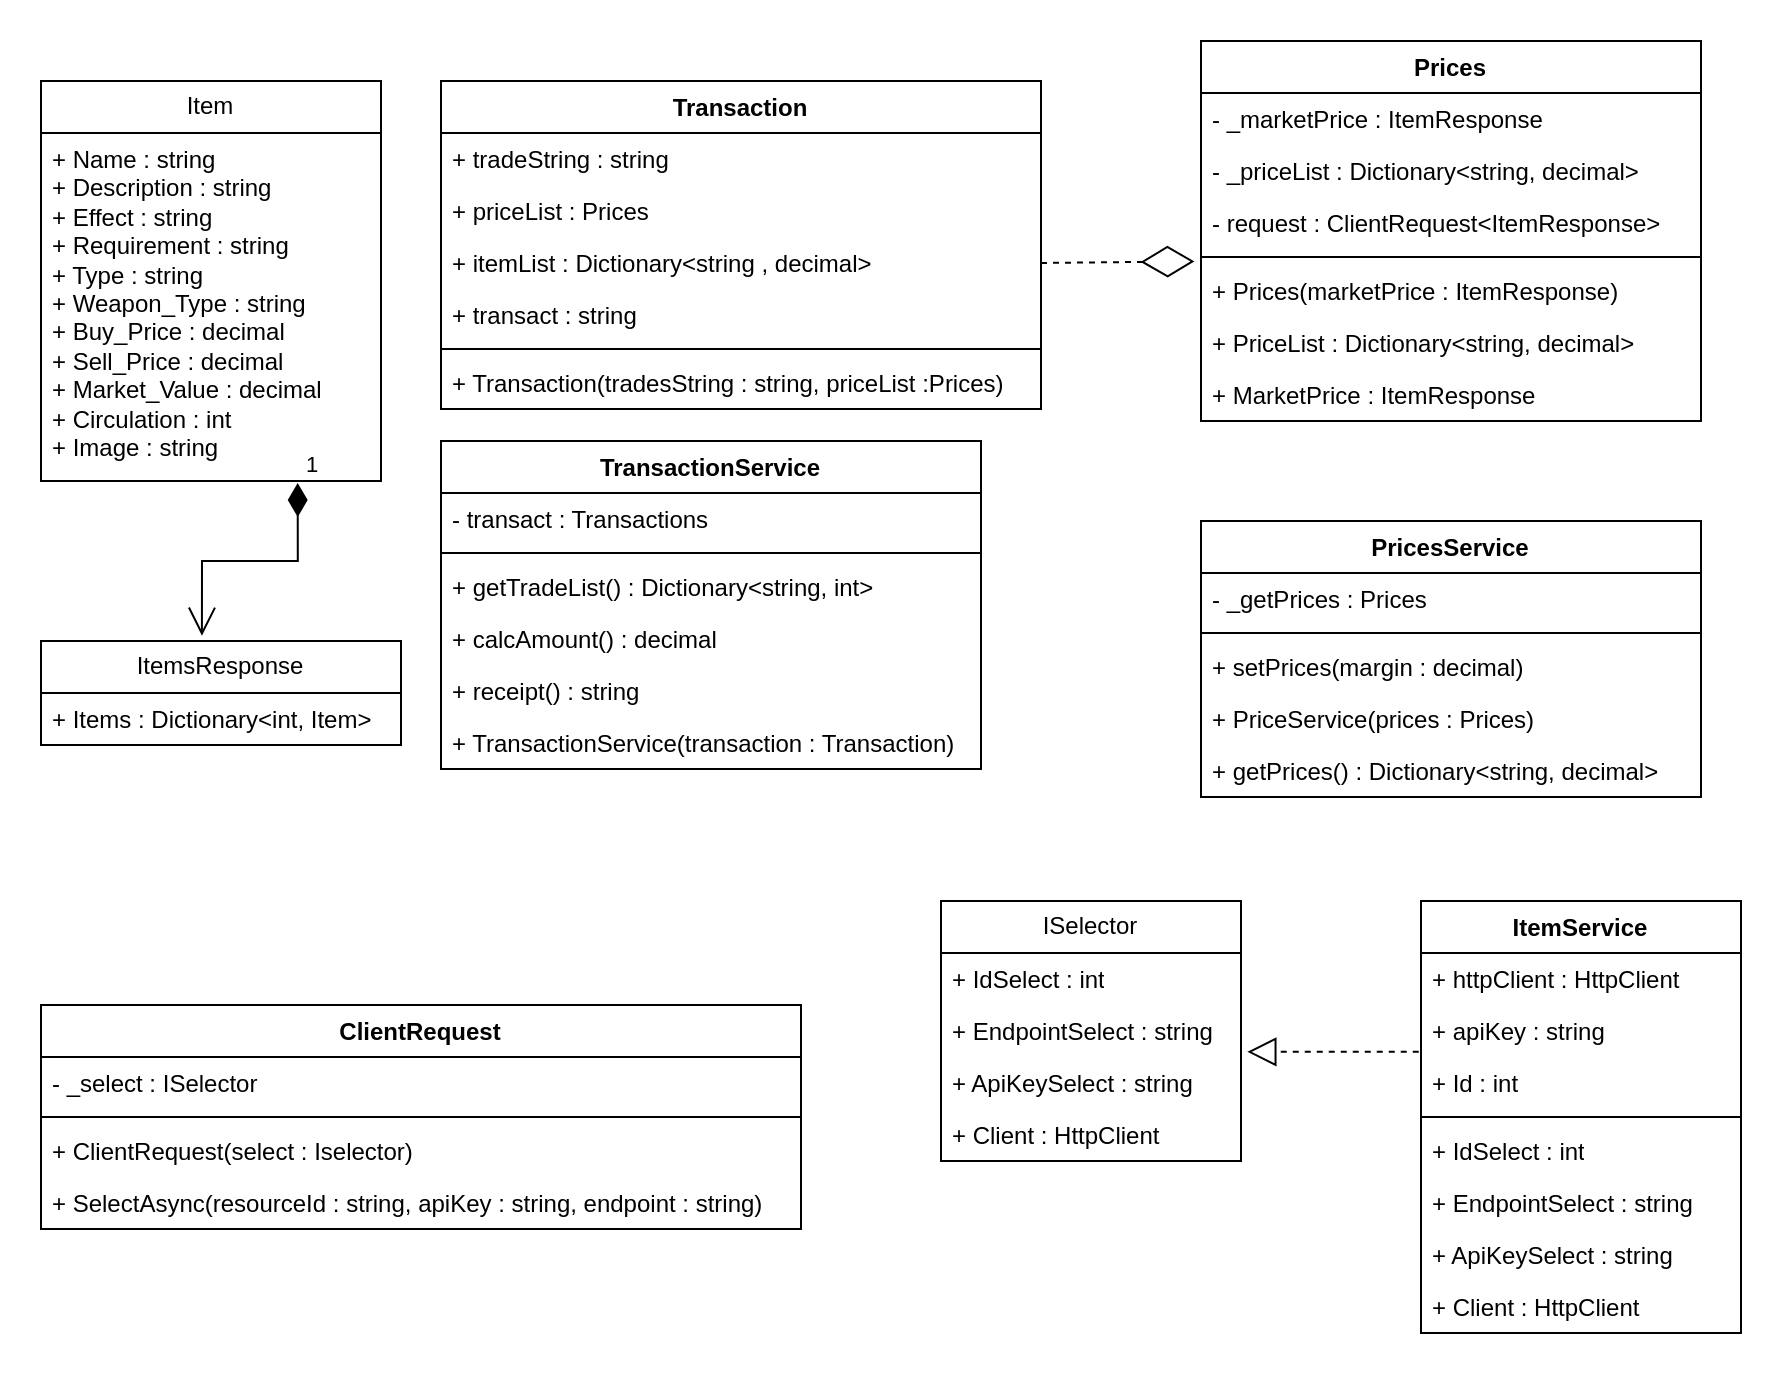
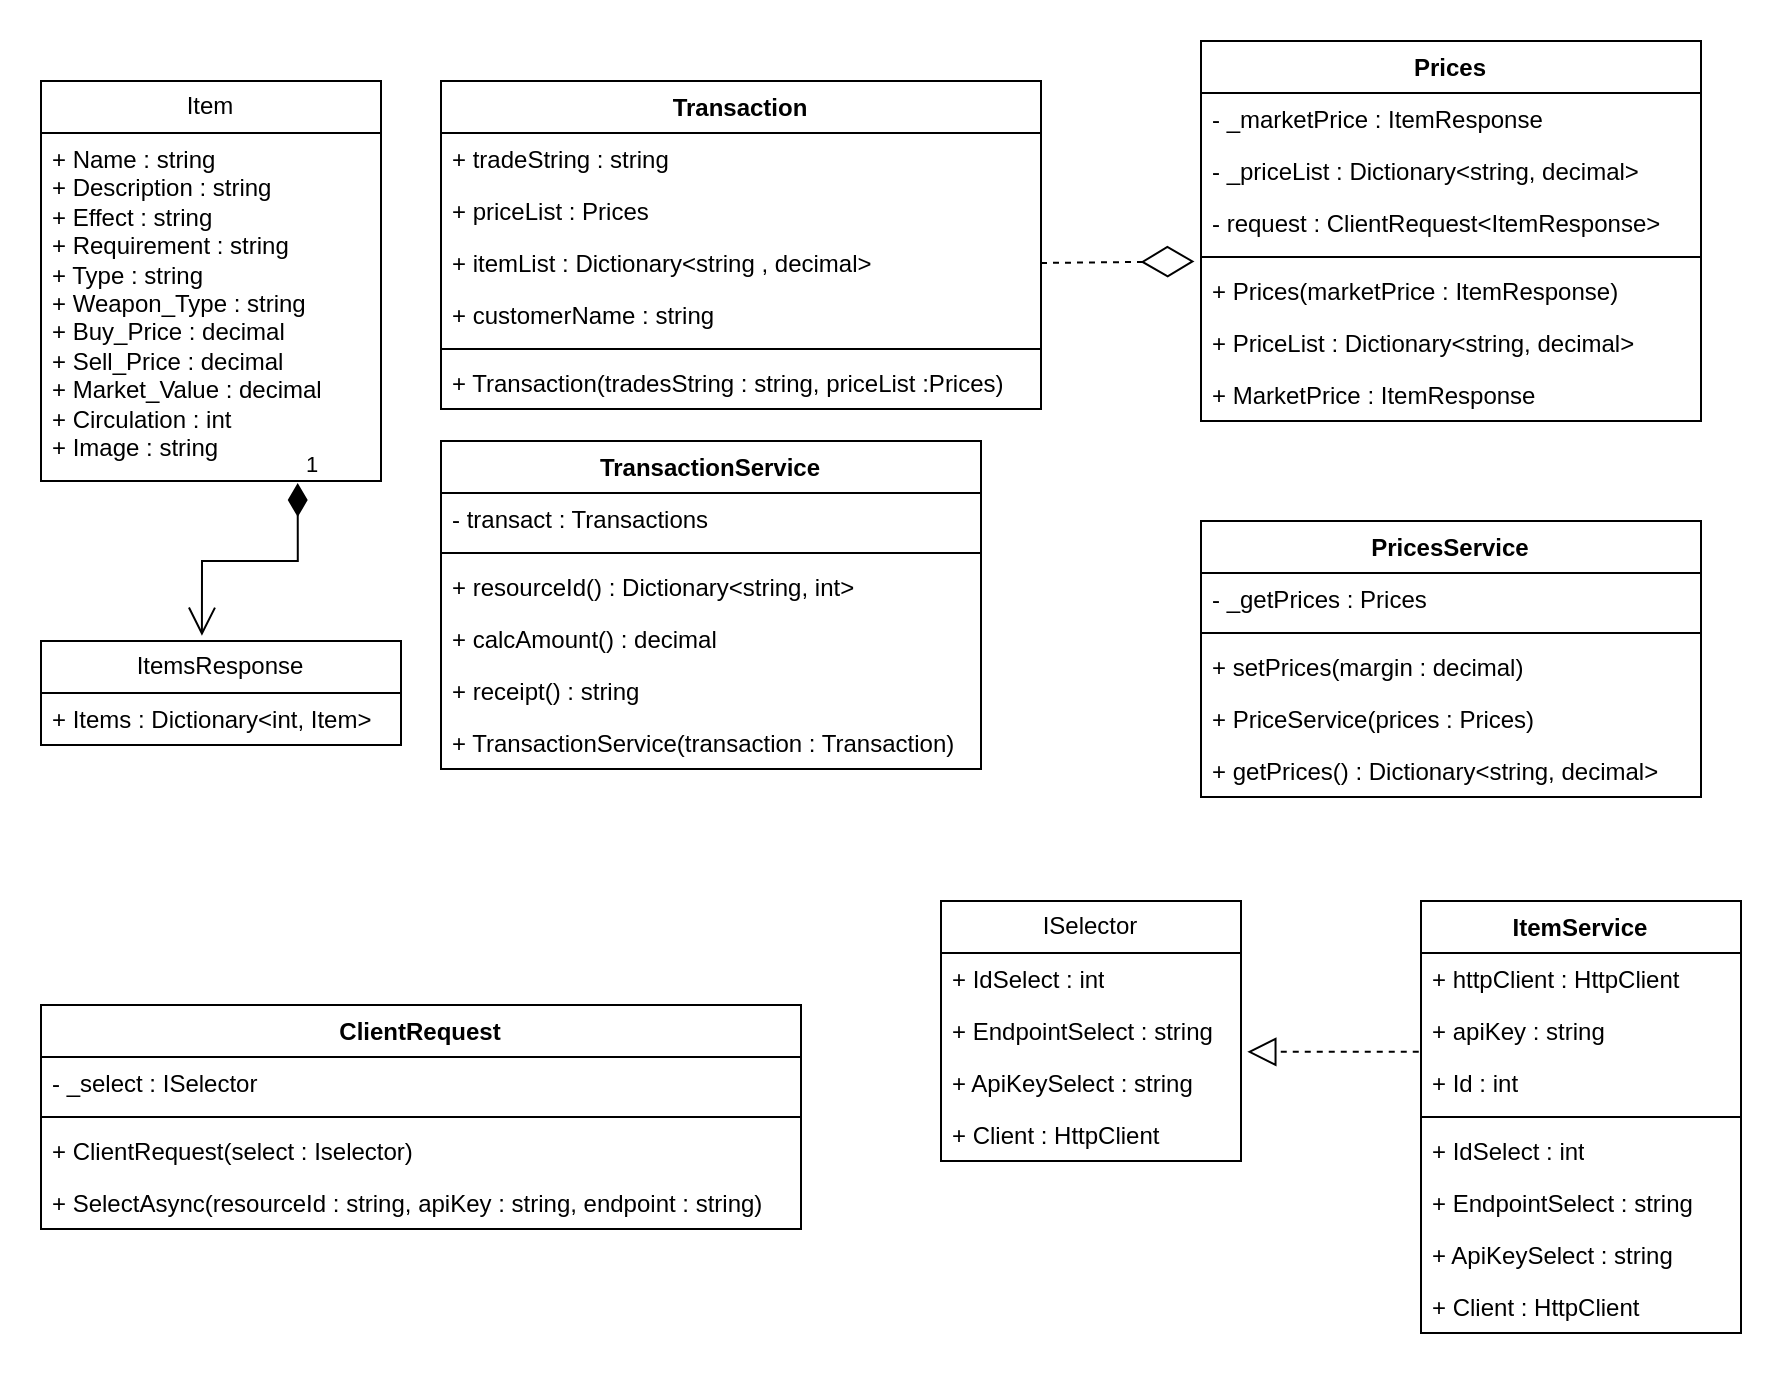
- <mxCell id="51" value="+ transact : string" style="text;strokeColor=none;fillColor=none;align=left;verticalAlign=top;spacingLeft=4;spacingRight=4;overflow=hidden;rotatable=0;points=[[0,0.5],[1,0.5]];portConstraint=eastwest;whiteSpace=wrap;html=1;" vertex="1" parent="47"><mxGeometry y="104" width="300" height="26" as="geometry" /></mxCell>
+ <mxCell id="51" value="+ customerName : string" style="text;strokeColor=none;fillColor=none;align=left;verticalAlign=top;spacingLeft=4;spacingRight=4;overflow=hidden;rotatable=0;points=[[0,0.5],[1,0.5]];portConstraint=eastwest;whiteSpace=wrap;html=1;" vertex="1" parent="47"><mxGeometry y="104" width="300" height="26" as="geometry" /></mxCell>
- <mxCell id="24" value="+ getTradeList() : Dictionary&amp;lt;string, int&amp;gt;" style="text;strokeColor=none;fillColor=none;align=left;verticalAlign=top;spacingLeft=4;spacingRight=4;overflow=hidden;rotatable=0;points=[[0,0.5],[1,0.5]];portConstraint=eastwest;whiteSpace=wrap;html=1;" vertex="1" parent="21"><mxGeometry y="60" width="270" height="26" as="geometry" /></mxCell>
+ <mxCell id="24" value="+ resourceId() : Dictionary&amp;lt;string, int&amp;gt;" style="text;strokeColor=none;fillColor=none;align=left;verticalAlign=top;spacingLeft=4;spacingRight=4;overflow=hidden;rotatable=0;points=[[0,0.5],[1,0.5]];portConstraint=eastwest;whiteSpace=wrap;html=1;" vertex="1" parent="21"><mxGeometry y="60" width="270" height="26" as="geometry" /></mxCell>
